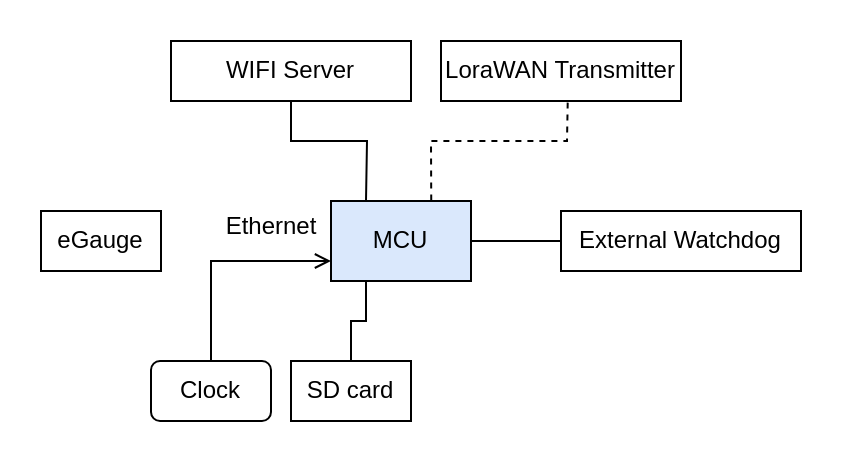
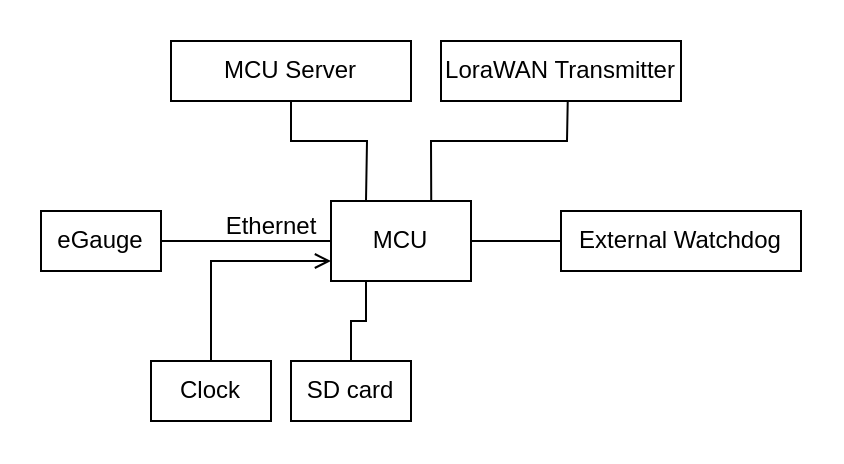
- <mxCell id="4" value="WIFI Server" style="rounded=0;whiteSpace=wrap;html=1;" vertex="1" parent="1"><mxGeometry x="85" y="20" width="120" height="30" as="geometry" /></mxCell>
+ <mxCell id="4" value="MCU Server" style="rounded=0;whiteSpace=wrap;html=1;" vertex="1" parent="1"><mxGeometry x="85" y="20" width="120" height="30" as="geometry" /></mxCell>
- <mxCell id="13" value="" style="endArrow=none;html=1;rounded=0;exitX=0.716;exitY=-0.005;exitDx=0;exitDy=0;entryX=0.528;entryY=1.014;entryDx=0;entryDy=0;entryPerimeter=0;exitPerimeter=0;dashed=1;" edge="1" parent="1" source="3" target="12"><mxGeometry width="50" height="50" relative="1" as="geometry"><mxPoint x="425" y="70" as="sourcePoint" /><mxPoint x="475" y="20" as="targetPoint" /><Array as="points"><mxPoint x="215" y="70" /><mxPoint x="283" y="70" /></Array></mxGeometry></mxCell>
+ <mxCell id="13" value="" style="endArrow=none;html=1;rounded=0;exitX=0.716;exitY=-0.005;exitDx=0;exitDy=0;entryX=0.528;entryY=1.014;entryDx=0;entryDy=0;entryPerimeter=0;exitPerimeter=0;" edge="1" parent="1" source="3" target="12"><mxGeometry width="50" height="50" relative="1" as="geometry"><mxPoint x="425" y="70" as="sourcePoint" /><mxPoint x="475" y="20" as="targetPoint" /><Array as="points"><mxPoint x="215" y="70" /><mxPoint x="283" y="70" /></Array></mxGeometry></mxCell>
+ <mxCell id="9" value="" style="endArrow=none;html=1;rounded=0;exitX=1;exitY=0.5;exitDx=0;exitDy=0;entryX=0;entryY=0.5;entryDx=0;entryDy=0;startFill=0;" edge="1" parent="1" source="8" target="3"><mxGeometry width="50" height="50" relative="1" as="geometry"><mxPoint x="165" y="220" as="sourcePoint" /><mxPoint x="215" y="170" as="targetPoint" /></mxGeometry></mxCell>
- <mxCell id="3" value="MCU" style="rounded=0;whiteSpace=wrap;html=1;fillColor=#dae8fc;" vertex="1" parent="1"><mxGeometry x="165" y="100" width="70" height="40" as="geometry" /></mxCell>
+ <mxCell id="3" value="MCU" style="rounded=0;whiteSpace=wrap;html=1;" vertex="1" parent="1"><mxGeometry x="165" y="100" width="70" height="40" as="geometry" /></mxCell>
- <mxCell id="15" value="Clock" style="whiteSpace=wrap;html=1;rounded=1;" vertex="1" parent="1"><mxGeometry x="75" y="180" width="60" height="30" as="geometry" /></mxCell>
+ <mxCell id="15" value="Clock" style="rounded=0;whiteSpace=wrap;html=1;" vertex="1" parent="1"><mxGeometry x="75" y="180" width="60" height="30" as="geometry" /></mxCell>
